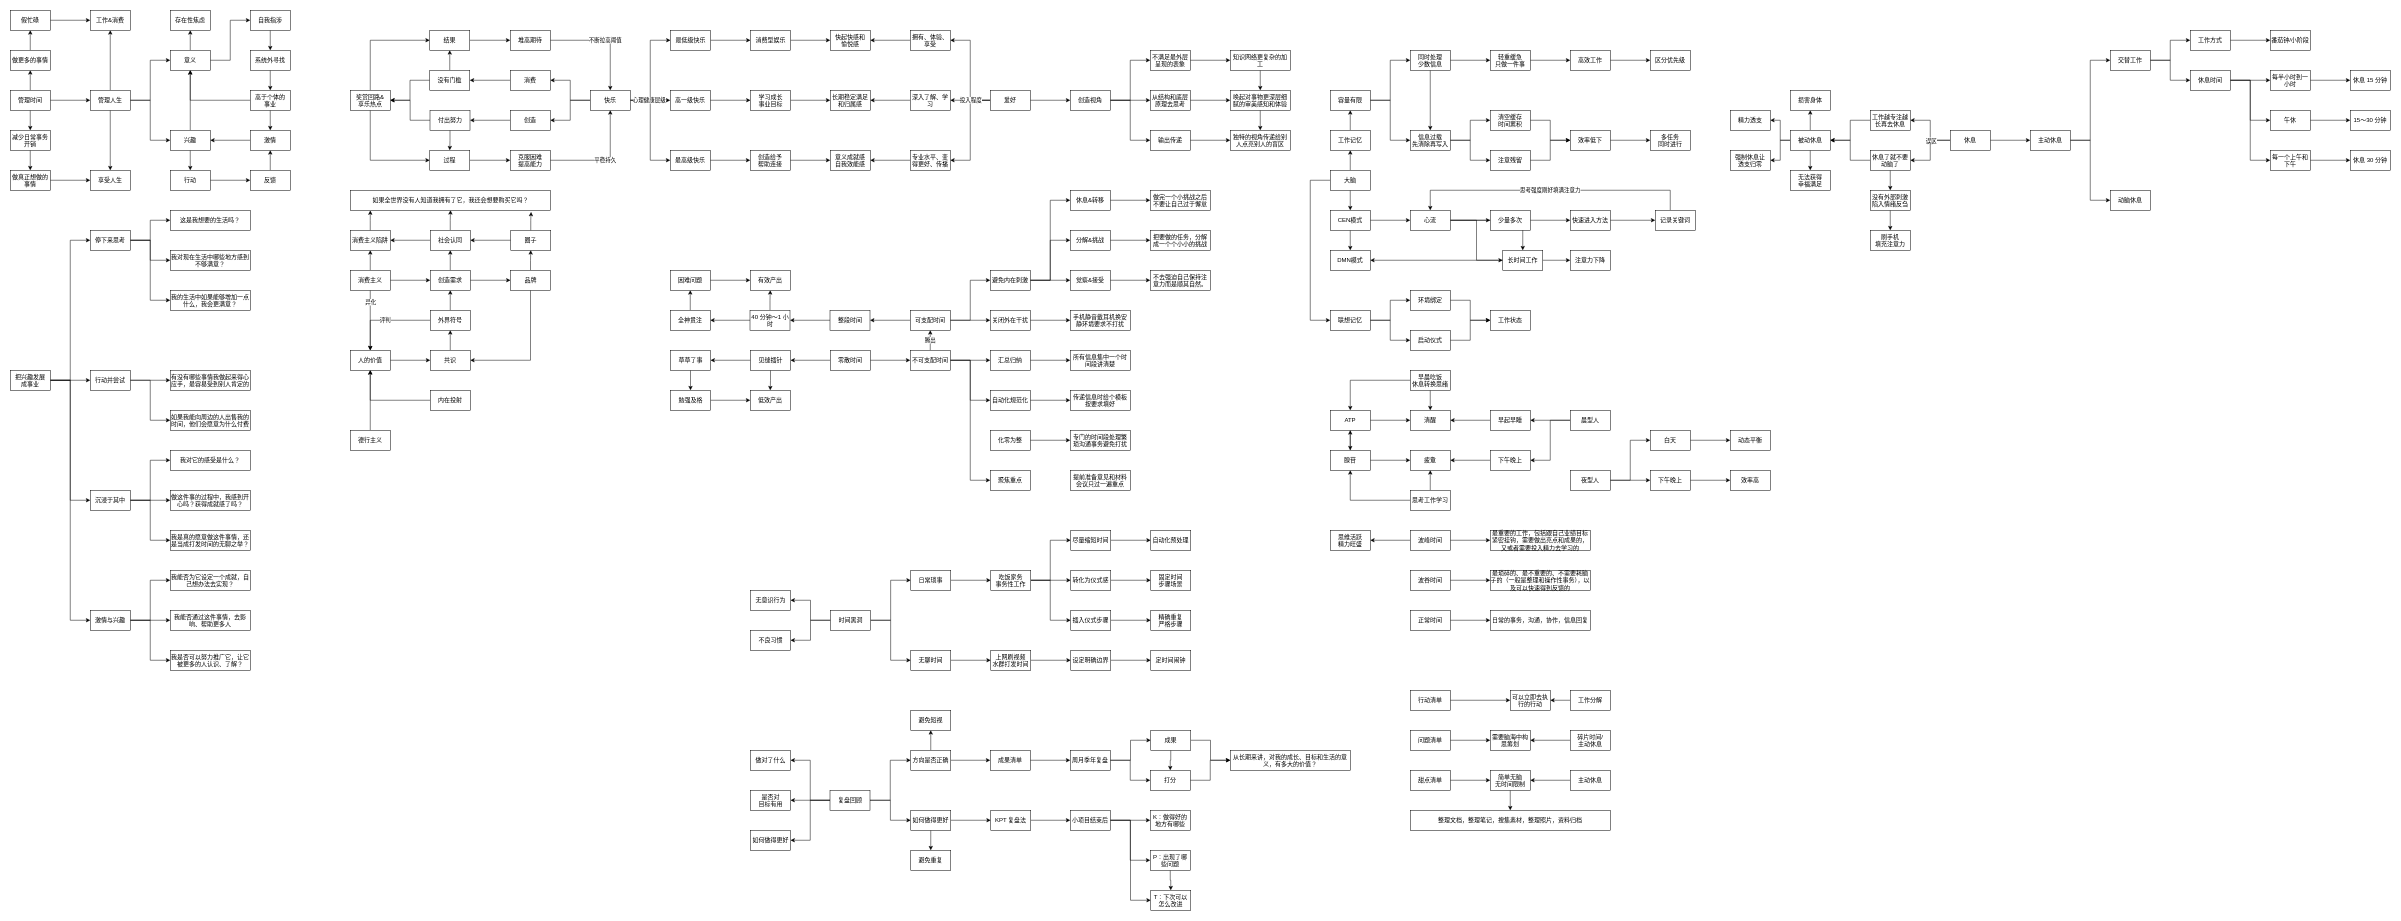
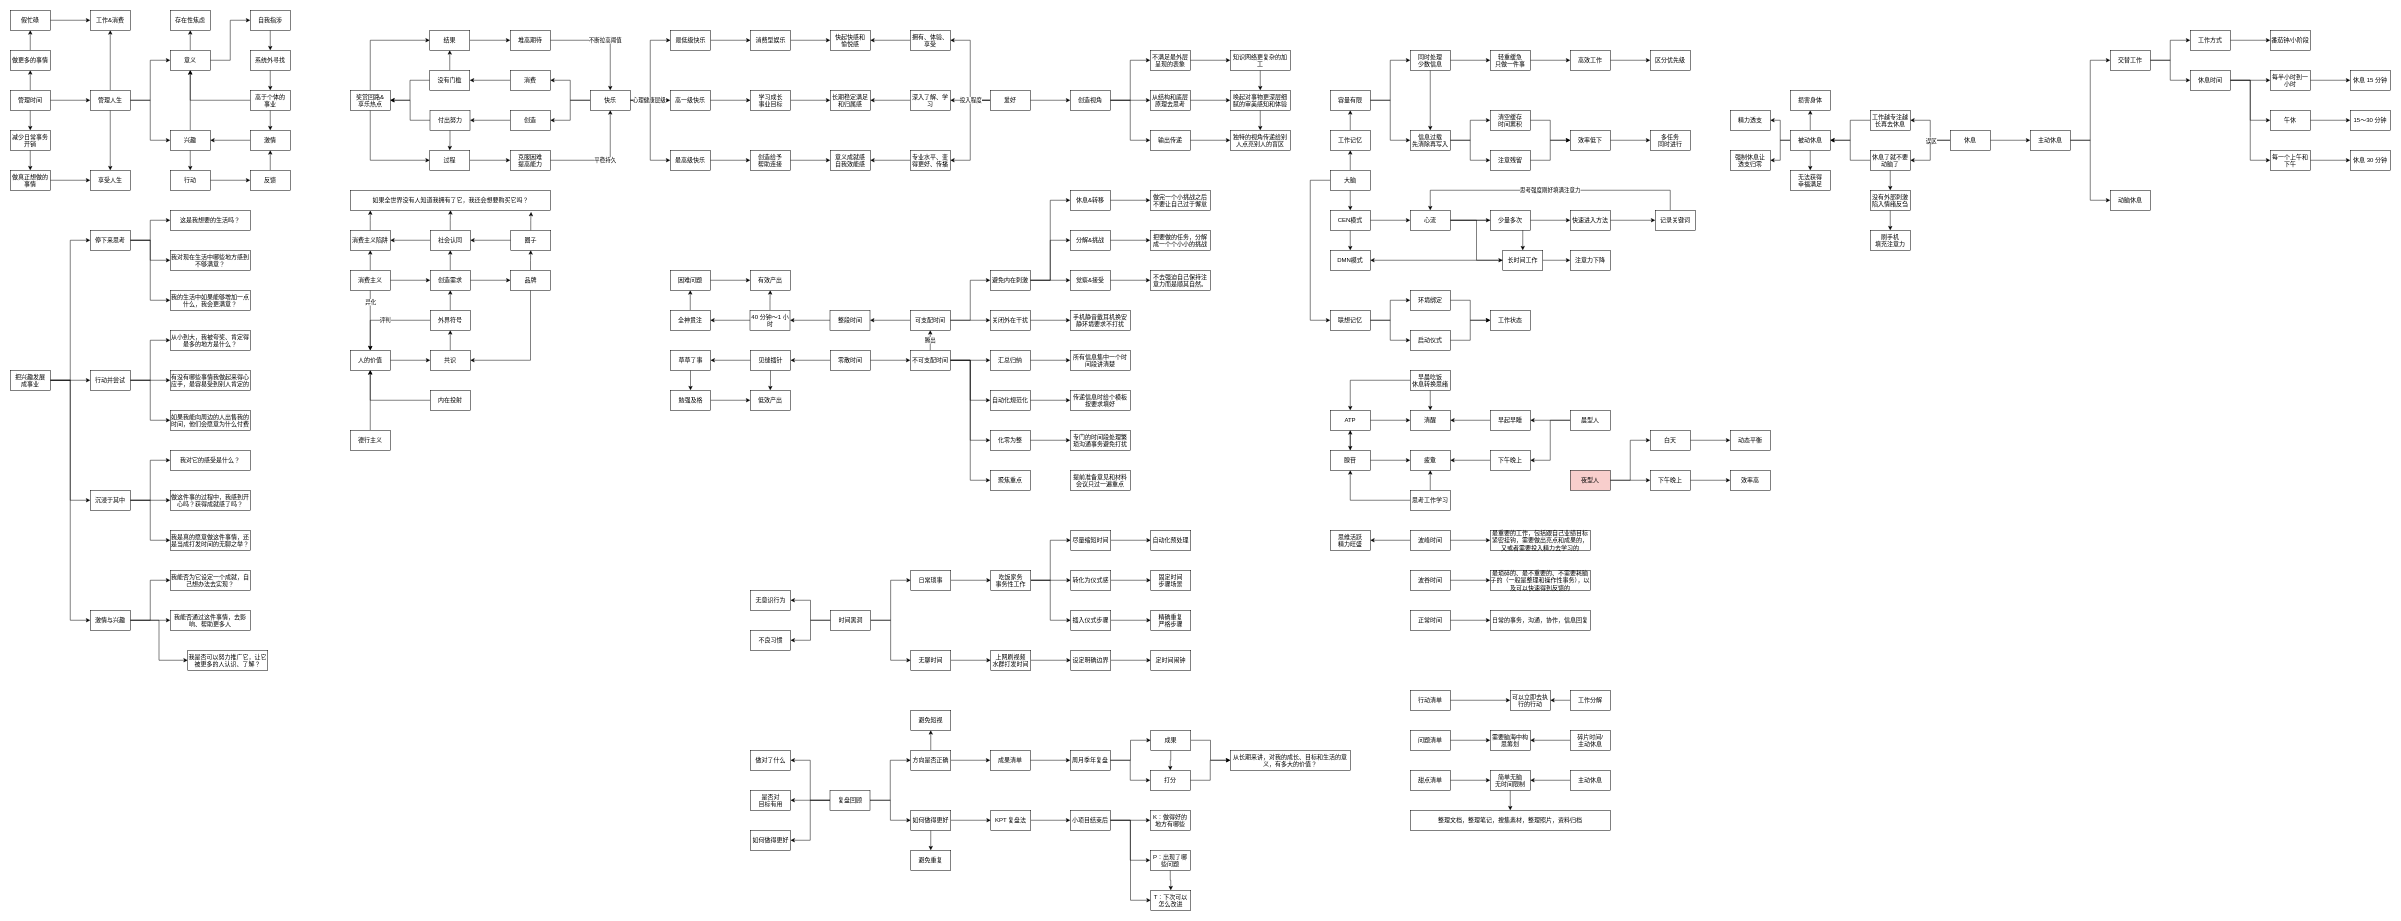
+ <mxCell id="50" style="edgeStyle=orthogonalEdgeStyle;rounded=0;orthogonalLoop=1;jettySize=auto;html=1;entryX=0;entryY=0.5;entryDx=0;entryDy=0;" edge="1" parent="1" source="53" target="65"><mxGeometry relative="1" as="geometry" /></mxCell>
+ <mxCell id="65" value="从小到大，我被夸奖、肯定得最多的地方是什么？" style="rounded=0;whiteSpace=wrap;html=1;" vertex="1" parent="1"><mxGeometry x="340" y="660" width="160" height="40" as="geometry" /></mxCell>
+ <mxCell id="203" style="edgeStyle=orthogonalEdgeStyle;rounded=0;orthogonalLoop=1;jettySize=auto;html=1;entryDx=0;entryDy=0;" edge="1" parent="1" source="207" target="201"><mxGeometry relative="1" as="geometry"><Array as="points"><mxPoint x="1940" y="720" /><mxPoint x="1940" y="880" /></Array></mxGeometry></mxCell>
- <mxCell id="376" value="夜型人" style="rounded=0;whiteSpace=wrap;html=1;" vertex="1" parent="1"><mxGeometry x="3140" y="940" width="80" height="40" as="geometry" /></mxCell>
+ <mxCell id="376" value="夜型人" style="rounded=0;whiteSpace=wrap;html=1;fillColor=#f8cecc;" vertex="1" parent="1"><mxGeometry x="3140" y="940" width="80" height="40" as="geometry" /></mxCell>
- <mxCell id="72" value="我是否可以努力推广它，让它被更多的人认识、了解？" style="rounded=0;whiteSpace=wrap;html=1;" vertex="1" parent="1"><mxGeometry x="340" y="1300" width="160" height="40" as="geometry" /></mxCell>
+ <mxCell id="72" value="我是否可以努力推广它，让它被更多的人认识、了解？" style="rounded=0;whiteSpace=wrap;html=1;" vertex="1" parent="1"><mxGeometry x="375" y="1300" width="160" height="40" as="geometry" /></mxCell>
